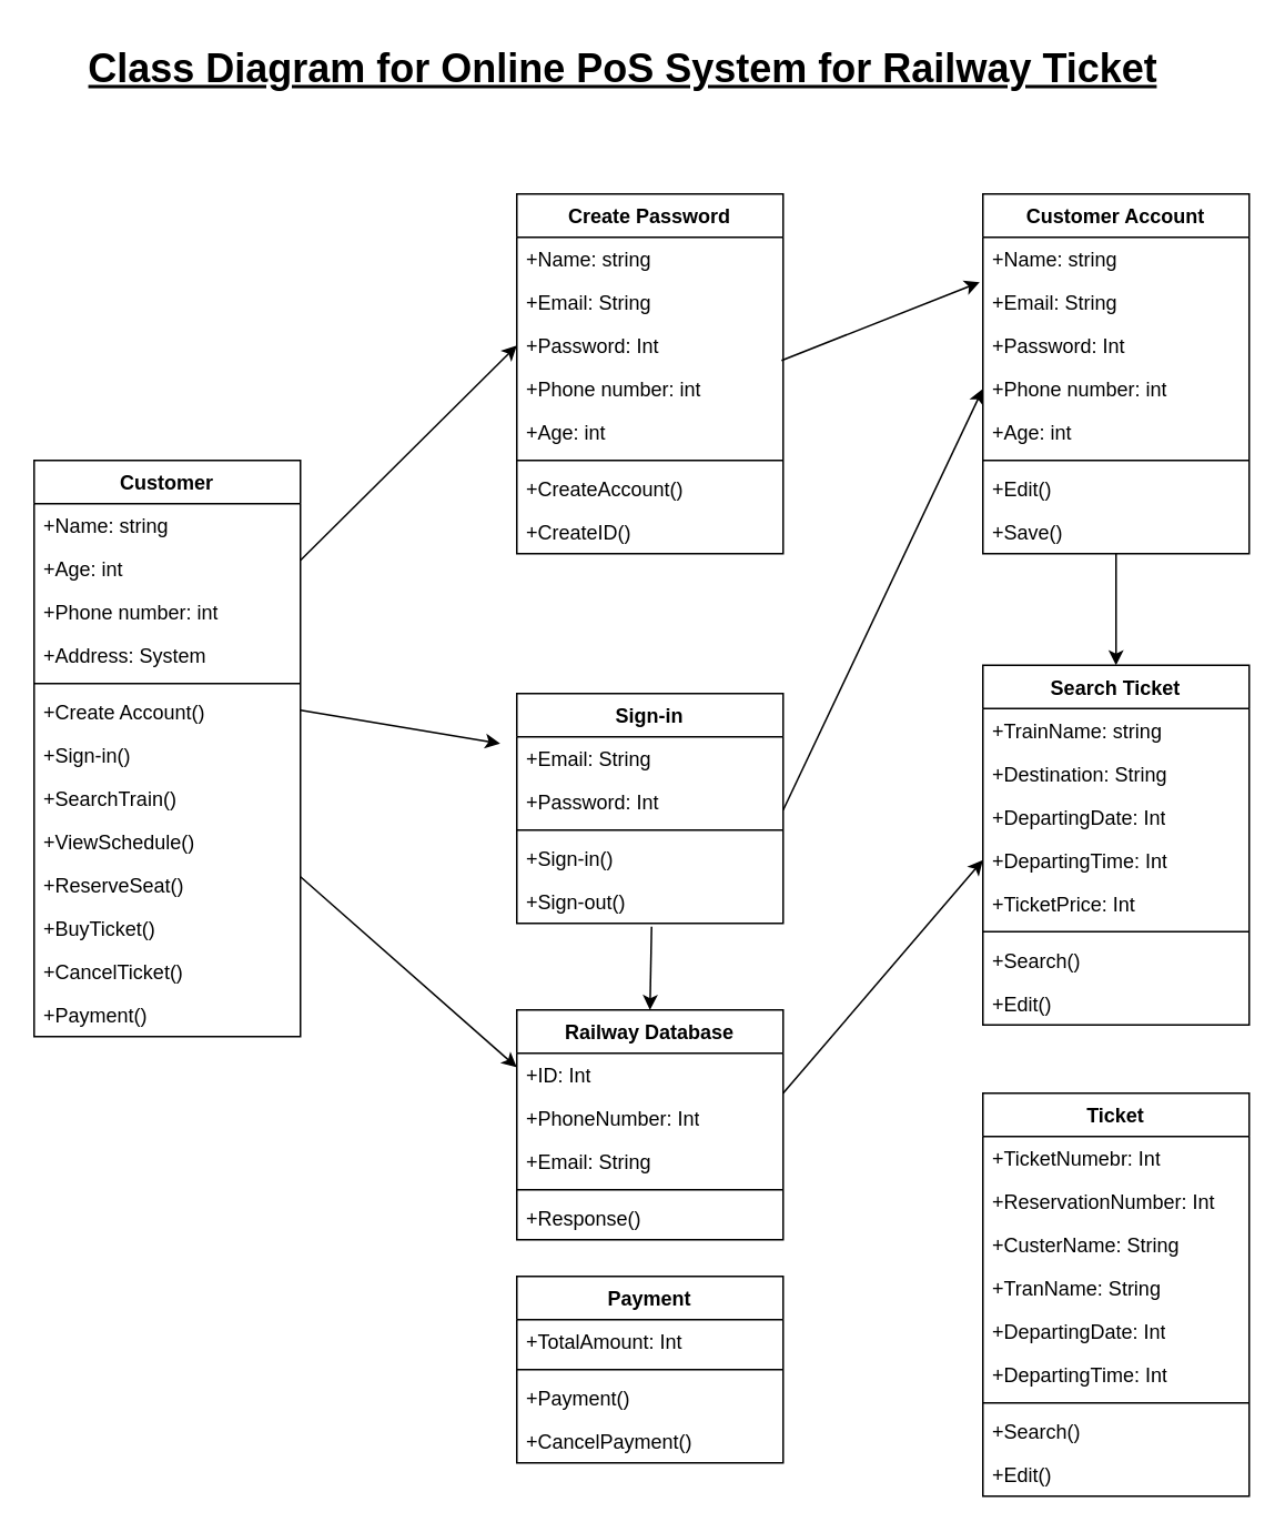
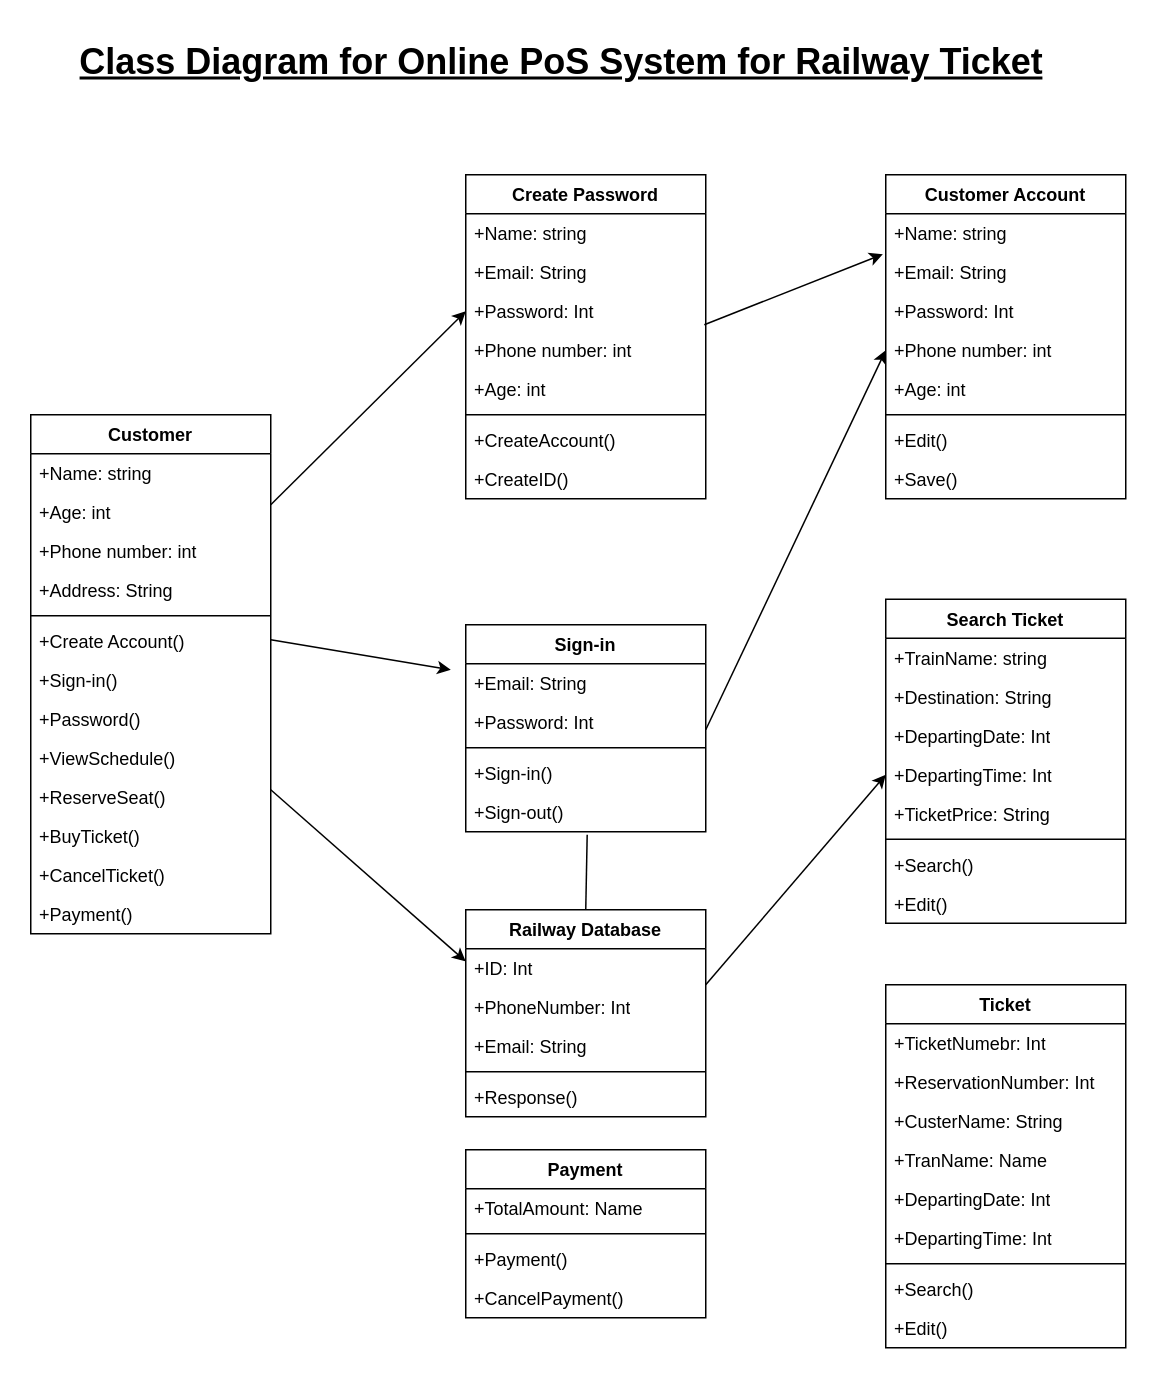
- <mxCell id="41" value="" style="edgeStyle=orthogonalEdgeStyle;rounded=0;orthogonalLoop=1;jettySize=auto;html=1;" parent="1" source="42" target="53" edge="1"><mxGeometry relative="1" as="geometry" /></mxCell>
- <mxCell id="6" value="+Address: System" style="text;strokeColor=none;fillColor=none;align=left;verticalAlign=top;spacingLeft=4;spacingRight=4;overflow=hidden;rotatable=0;points=[[0,0.5],[1,0.5]];portConstraint=eastwest;whiteSpace=wrap;html=1;" parent="2" vertex="1"><mxGeometry y="104" width="160" height="26" as="geometry" /></mxCell>
+ <mxCell id="6" value="+Address: String" style="text;strokeColor=none;fillColor=none;align=left;verticalAlign=top;spacingLeft=4;spacingRight=4;overflow=hidden;rotatable=0;points=[[0,0.5],[1,0.5]];portConstraint=eastwest;whiteSpace=wrap;html=1;" parent="2" vertex="1"><mxGeometry y="104" width="160" height="26" as="geometry" /></mxCell>
- <mxCell id="10" value="+SearchTrain()" style="text;strokeColor=none;fillColor=none;align=left;verticalAlign=top;spacingLeft=4;spacingRight=4;overflow=hidden;rotatable=0;points=[[0,0.5],[1,0.5]];portConstraint=eastwest;whiteSpace=wrap;html=1;" parent="2" vertex="1"><mxGeometry y="190" width="160" height="26" as="geometry" /></mxCell>
+ <mxCell id="10" value="+Password()" style="text;strokeColor=none;fillColor=none;align=left;verticalAlign=top;spacingLeft=4;spacingRight=4;overflow=hidden;rotatable=0;points=[[0,0.5],[1,0.5]];portConstraint=eastwest;whiteSpace=wrap;html=1;" parent="2" vertex="1"><mxGeometry y="190" width="160" height="26" as="geometry" /></mxCell>
- <mxCell id="58" value="+TicketPrice: Int" style="text;strokeColor=none;fillColor=none;align=left;verticalAlign=top;spacingLeft=4;spacingRight=4;overflow=hidden;rotatable=0;points=[[0,0.5],[1,0.5]];portConstraint=eastwest;whiteSpace=wrap;html=1;" parent="53" vertex="1"><mxGeometry y="130" width="160" height="26" as="geometry" /></mxCell>
+ <mxCell id="58" value="+TicketPrice: String" style="text;strokeColor=none;fillColor=none;align=left;verticalAlign=top;spacingLeft=4;spacingRight=4;overflow=hidden;rotatable=0;points=[[0,0.5],[1,0.5]];portConstraint=eastwest;whiteSpace=wrap;html=1;" parent="53" vertex="1"><mxGeometry y="130" width="160" height="26" as="geometry" /></mxCell>
- <mxCell id="40" value="" style="endArrow=classic;html=1;rounded=0;exitX=0.506;exitY=1.077;exitDx=0;exitDy=0;exitPerimeter=0;entryX=0.5;entryY=0;entryDx=0;entryDy=0;" parent="1" source="30" target="31" edge="1"><mxGeometry width="50" height="50" relative="1" as="geometry"><mxPoint x="560" y="466" as="sourcePoint" /><mxPoint x="610" y="416" as="targetPoint" /></mxGeometry></mxCell>
+ <mxCell id="40" value="" style="endArrow=none;html=1;rounded=0;exitX=0.506;exitY=1.077;exitDx=0;exitDy=0;exitPerimeter=0;entryX=0.5;entryY=0;entryDx=0;entryDy=0;" parent="1" source="30" target="31" edge="1"><mxGeometry width="50" height="50" relative="1" as="geometry"><mxPoint x="560" y="466" as="sourcePoint" /><mxPoint x="610" y="416" as="targetPoint" /></mxGeometry></mxCell>
- <mxCell id="66" value="+TranName: String" style="text;strokeColor=none;fillColor=none;align=left;verticalAlign=top;spacingLeft=4;spacingRight=4;overflow=hidden;rotatable=0;points=[[0,0.5],[1,0.5]];portConstraint=eastwest;whiteSpace=wrap;html=1;" parent="62" vertex="1"><mxGeometry y="104" width="160" height="26" as="geometry" /></mxCell>
+ <mxCell id="66" value="+TranName: Name" style="text;strokeColor=none;fillColor=none;align=left;verticalAlign=top;spacingLeft=4;spacingRight=4;overflow=hidden;rotatable=0;points=[[0,0.5],[1,0.5]];portConstraint=eastwest;whiteSpace=wrap;html=1;" parent="62" vertex="1"><mxGeometry y="104" width="160" height="26" as="geometry" /></mxCell>
- <mxCell id="74" value="+TotalAmount: Int" style="text;strokeColor=none;fillColor=none;align=left;verticalAlign=top;spacingLeft=4;spacingRight=4;overflow=hidden;rotatable=0;points=[[0,0.5],[1,0.5]];portConstraint=eastwest;whiteSpace=wrap;html=1;" parent="73" vertex="1"><mxGeometry y="26" width="160" height="26" as="geometry" /></mxCell>
+ <mxCell id="74" value="+TotalAmount: Name" style="text;strokeColor=none;fillColor=none;align=left;verticalAlign=top;spacingLeft=4;spacingRight=4;overflow=hidden;rotatable=0;points=[[0,0.5],[1,0.5]];portConstraint=eastwest;whiteSpace=wrap;html=1;" parent="73" vertex="1"><mxGeometry y="26" width="160" height="26" as="geometry" /></mxCell>
